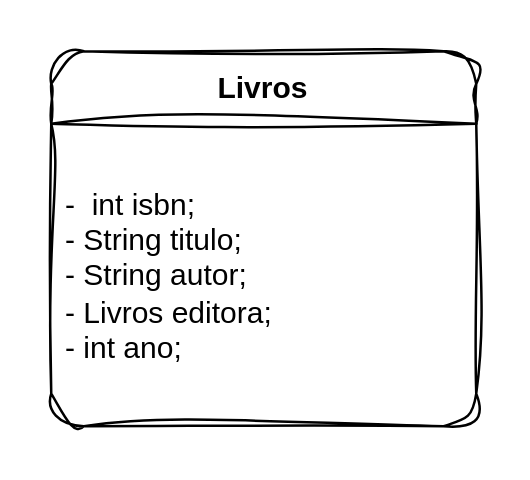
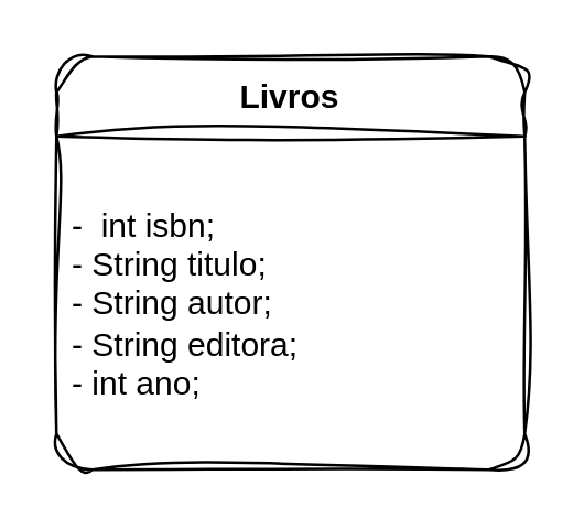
- <mxCell id="3" value="-&amp;nbsp; int isbn;&lt;br&gt;- String titulo;&lt;br&gt;- String autor;&lt;br&gt;- Livros editora;&lt;br&gt;- int ano;" style="text;html=1;strokeColor=none;fillColor=none;align=left;verticalAlign=middle;spacingLeft=4;spacingRight=4;overflow=hidden;rotatable=0;points=[[0,0.5],[1,0.5]];portConstraint=eastwest;whiteSpace=wrap;rounded=1;sketch=1;curveFitting=1;jiggle=2;labelBackgroundColor=none;" vertex="1" parent="2"><mxGeometry y="29" width="170" height="121" as="geometry" /></mxCell>
+ <mxCell id="3" value="-&amp;nbsp; int isbn;&lt;br&gt;- String titulo;&lt;br&gt;- String autor;&lt;br&gt;- String editora;&lt;br&gt;- int ano;" style="text;html=1;strokeColor=none;fillColor=none;align=left;verticalAlign=middle;spacingLeft=4;spacingRight=4;overflow=hidden;rotatable=0;points=[[0,0.5],[1,0.5]];portConstraint=eastwest;whiteSpace=wrap;rounded=1;sketch=1;curveFitting=1;jiggle=2;labelBackgroundColor=none;" vertex="1" parent="2"><mxGeometry y="29" width="170" height="121" as="geometry" /></mxCell>
